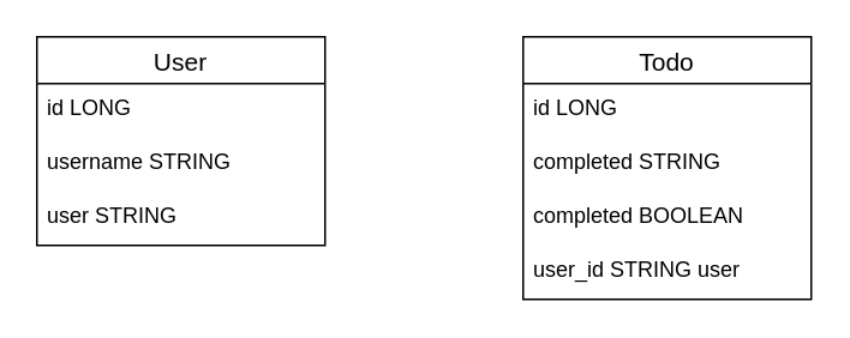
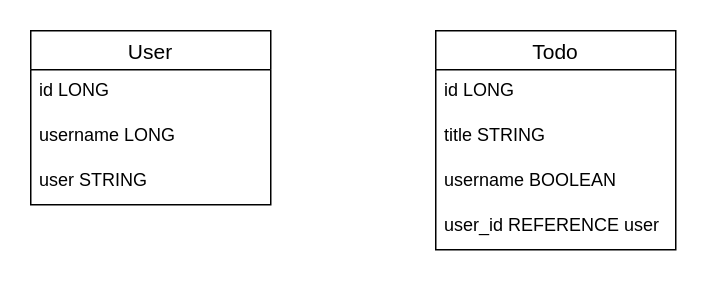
- <mxCell id="4" value="username STRING" style="text;strokeColor=none;fillColor=none;spacingLeft=4;spacingRight=4;overflow=hidden;rotatable=0;points=[[0,0.5],[1,0.5]];portConstraint=eastwest;fontSize=12;" vertex="1" parent="2"><mxGeometry y="56" width="160" height="30" as="geometry" /></mxCell>
+ <mxCell id="4" value="username LONG" style="text;strokeColor=none;fillColor=none;spacingLeft=4;spacingRight=4;overflow=hidden;rotatable=0;points=[[0,0.5],[1,0.5]];portConstraint=eastwest;fontSize=12;" vertex="1" parent="2"><mxGeometry y="56" width="160" height="30" as="geometry" /></mxCell>
- <mxCell id="8" value="completed STRING" style="text;strokeColor=none;fillColor=none;spacingLeft=4;spacingRight=4;overflow=hidden;rotatable=0;points=[[0,0.5],[1,0.5]];portConstraint=eastwest;fontSize=12;" vertex="1" parent="6"><mxGeometry y="56" width="160" height="30" as="geometry" /></mxCell>
+ <mxCell id="8" value="title STRING" style="text;strokeColor=none;fillColor=none;spacingLeft=4;spacingRight=4;overflow=hidden;rotatable=0;points=[[0,0.5],[1,0.5]];portConstraint=eastwest;fontSize=12;" vertex="1" parent="6"><mxGeometry y="56" width="160" height="30" as="geometry" /></mxCell>
- <mxCell id="9" value="completed BOOLEAN" style="text;strokeColor=none;fillColor=none;spacingLeft=4;spacingRight=4;overflow=hidden;rotatable=0;points=[[0,0.5],[1,0.5]];portConstraint=eastwest;fontSize=12;" vertex="1" parent="6"><mxGeometry y="86" width="160" height="30" as="geometry" /></mxCell>
+ <mxCell id="9" value="username BOOLEAN" style="text;strokeColor=none;fillColor=none;spacingLeft=4;spacingRight=4;overflow=hidden;rotatable=0;points=[[0,0.5],[1,0.5]];portConstraint=eastwest;fontSize=12;" vertex="1" parent="6"><mxGeometry y="86" width="160" height="30" as="geometry" /></mxCell>
- <mxCell id="10" value="user_id STRING user" style="text;strokeColor=none;fillColor=none;spacingLeft=4;spacingRight=4;overflow=hidden;rotatable=0;points=[[0,0.5],[1,0.5]];portConstraint=eastwest;fontSize=12;" vertex="1" parent="6"><mxGeometry y="116" width="160" height="30" as="geometry" /></mxCell>
+ <mxCell id="10" value="user_id REFERENCE user" style="text;strokeColor=none;fillColor=none;spacingLeft=4;spacingRight=4;overflow=hidden;rotatable=0;points=[[0,0.5],[1,0.5]];portConstraint=eastwest;fontSize=12;" vertex="1" parent="6"><mxGeometry y="116" width="160" height="30" as="geometry" /></mxCell>
